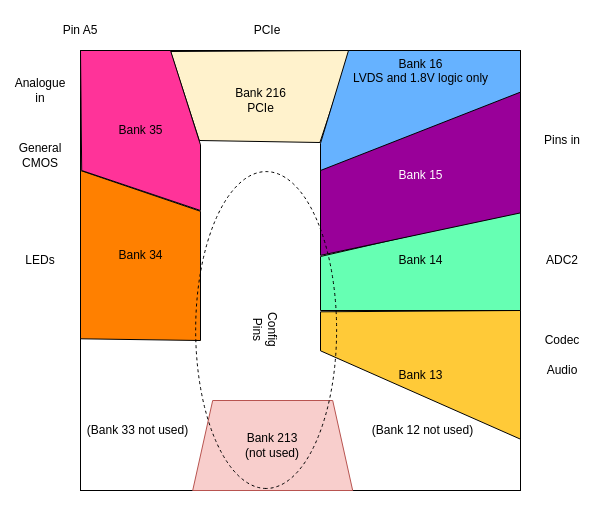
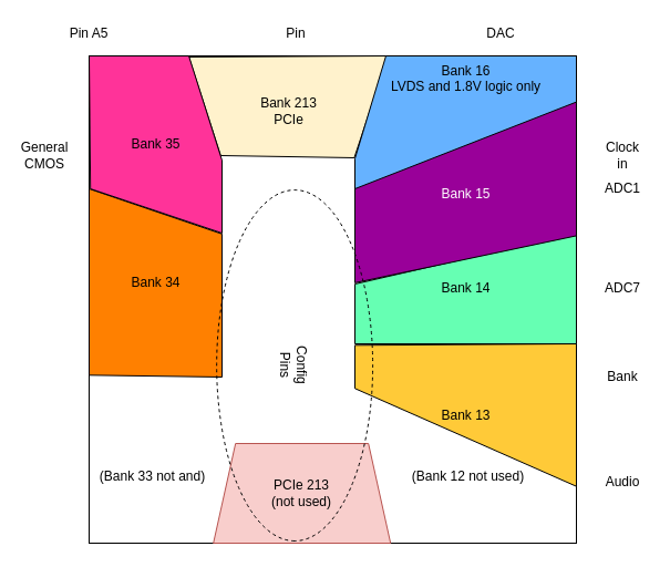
- <mxCell id="9" value="PCIe" style="text;html=1;strokeColor=none;fillColor=none;align=center;verticalAlign=middle;whiteSpace=wrap;rounded=0;" parent="1" vertex="1"><mxGeometry x="247.2" y="20" width="40" height="20" as="geometry" /></mxCell>
+ <mxCell id="9" value="Pin" style="text;html=1;strokeColor=none;fillColor=none;align=center;verticalAlign=middle;whiteSpace=wrap;rounded=0;" parent="1" vertex="1"><mxGeometry x="247.2" y="20" width="40" height="20" as="geometry" /></mxCell>
+ <mxCell id="10" value="DAC" style="text;html=1;strokeColor=none;fillColor=none;align=center;verticalAlign=middle;whiteSpace=wrap;rounded=0;" parent="1" vertex="1"><mxGeometry x="432.2" y="20" width="40" height="20" as="geometry" /></mxCell>
- <mxCell id="18" value="Analogue in" style="text;html=1;strokeColor=none;fillColor=none;align=center;verticalAlign=middle;whiteSpace=wrap;rounded=0;" parent="1" vertex="1"><mxGeometry x="20" y="80" width="40" height="20" as="geometry" /></mxCell>
- <mxCell id="22" value="Bank 216&lt;br&gt;PCIe" style="verticalLabelPosition=middle;verticalAlign=middle;html=1;shape=mxgraph.basic.polygon;polyCoords=[[0.16,0.9],[0,0.01],[1,0],[0.83,0.92]];polyline=0;labelPosition=center;align=center;fillColor=#fff2cc;" vertex="1" parent="1"><mxGeometry x="170" y="50" width="180" height="100" as="geometry" /></mxCell>
+ <mxCell id="22" value="Bank 213&lt;br&gt;PCIe" style="verticalLabelPosition=middle;verticalAlign=middle;html=1;shape=mxgraph.basic.polygon;polyCoords=[[0.16,0.9],[0,0.01],[1,0],[0.83,0.92]];polyline=0;labelPosition=center;align=center;fillColor=#fff2cc;" vertex="1" parent="1"><mxGeometry x="170" y="50" width="180" height="100" as="geometry" /></mxCell>
- <mxCell id="13" value="Pins in" style="text;html=1;strokeColor=none;fillColor=none;align=center;verticalAlign=middle;whiteSpace=wrap;rounded=0;" parent="1" vertex="1"><mxGeometry x="542.2" y="130" width="40" height="20" as="geometry" /></mxCell>
+ <mxCell id="13" value="Clock in" style="text;html=1;strokeColor=none;fillColor=none;align=center;verticalAlign=middle;whiteSpace=wrap;rounded=0;" parent="1" vertex="1"><mxGeometry x="542.2" y="130" width="40" height="20" as="geometry" /></mxCell>
- <mxCell id="17" value="General&lt;br&gt;CMOS" style="text;html=1;strokeColor=none;fillColor=none;align=center;verticalAlign=middle;whiteSpace=wrap;rounded=0;" parent="1" vertex="1"><mxGeometry x="20" y="145" width="40" height="20" as="geometry" /></mxCell>
+ <mxCell id="17" value="General&lt;br&gt;CMOS" style="text;html=1;strokeColor=none;fillColor=none;align=center;verticalAlign=middle;whiteSpace=wrap;rounded=0;" parent="1" vertex="1"><mxGeometry x="20" y="130" width="40" height="20" as="geometry" /></mxCell>
+ <mxCell id="11" value="ADC1" style="text;html=1;strokeColor=none;fillColor=none;align=center;verticalAlign=middle;whiteSpace=wrap;rounded=0;" parent="1" vertex="1"><mxGeometry x="542.2" y="160" width="40" height="20" as="geometry" /></mxCell>
- <mxCell id="16" value="LEDs" style="text;html=1;strokeColor=none;fillColor=none;align=center;verticalAlign=middle;whiteSpace=wrap;rounded=0;" parent="1" vertex="1"><mxGeometry x="20" y="250" width="40" height="20" as="geometry" /></mxCell>
- <mxCell id="12" value="ADC2" style="text;html=1;strokeColor=none;fillColor=none;align=center;verticalAlign=middle;whiteSpace=wrap;rounded=0;" parent="1" vertex="1"><mxGeometry x="542.2" y="250" width="40" height="20" as="geometry" /></mxCell>
+ <mxCell id="12" value="ADC7" style="text;html=1;strokeColor=none;fillColor=none;align=center;verticalAlign=middle;whiteSpace=wrap;rounded=0;" parent="1" vertex="1"><mxGeometry x="542.2" y="250" width="40" height="20" as="geometry" /></mxCell>
- <mxCell id="14" value="Codec" style="text;html=1;strokeColor=none;fillColor=none;align=center;verticalAlign=middle;whiteSpace=wrap;rounded=0;" parent="1" vertex="1"><mxGeometry x="542.2" y="330" width="40" height="20" as="geometry" /></mxCell>
+ <mxCell id="14" value="Bank" style="text;html=1;strokeColor=none;fillColor=none;align=center;verticalAlign=middle;whiteSpace=wrap;rounded=0;" parent="1" vertex="1"><mxGeometry x="542.2" y="330" width="40" height="20" as="geometry" /></mxCell>
- <mxCell id="15" value="Audio" style="text;html=1;strokeColor=none;fillColor=none;align=center;verticalAlign=middle;whiteSpace=wrap;rounded=0;" parent="1" vertex="1"><mxGeometry x="542.2" y="360" width="40" height="20" as="geometry" /></mxCell>
+ <mxCell id="15" value="Audio" style="text;html=1;strokeColor=none;fillColor=none;align=center;verticalAlign=middle;whiteSpace=wrap;rounded=0;" parent="1" vertex="1"><mxGeometry x="542.2" y="425" width="40" height="20" as="geometry" /></mxCell>
- <mxCell id="8" value="(Bank 33 not used)" style="text;html=1;resizable=0;autosize=1;align=center;verticalAlign=middle;points=[];fillColor=none;strokeColor=none;rounded=0;" parent="1" vertex="1"><mxGeometry x="77.2" y="420" width="120" height="20" as="geometry" /></mxCell>
+ <mxCell id="8" value="(Bank 33 not and)" style="text;html=1;resizable=0;autosize=1;align=center;verticalAlign=middle;points=[];fillColor=none;strokeColor=none;rounded=0;" parent="1" vertex="1"><mxGeometry x="77.2" y="420" width="120" height="20" as="geometry" /></mxCell>
- <mxCell id="3" value="Bank 213&lt;br&gt;(not used)" style="shape=trapezoid;perimeter=trapezoidPerimeter;whiteSpace=wrap;html=1;fixedSize=1;fillColor=#f8cecc;strokeColor=#b85450;" parent="1" vertex="1"><mxGeometry x="192.2" y="400" width="160" height="90" as="geometry" /></mxCell>
+ <mxCell id="3" value="PCIe 213&lt;br&gt;(not used)" style="shape=trapezoid;perimeter=trapezoidPerimeter;whiteSpace=wrap;html=1;fixedSize=1;fillColor=#f8cecc;strokeColor=#b85450;" parent="1" vertex="1"><mxGeometry x="192.2" y="400" width="160" height="90" as="geometry" /></mxCell>
